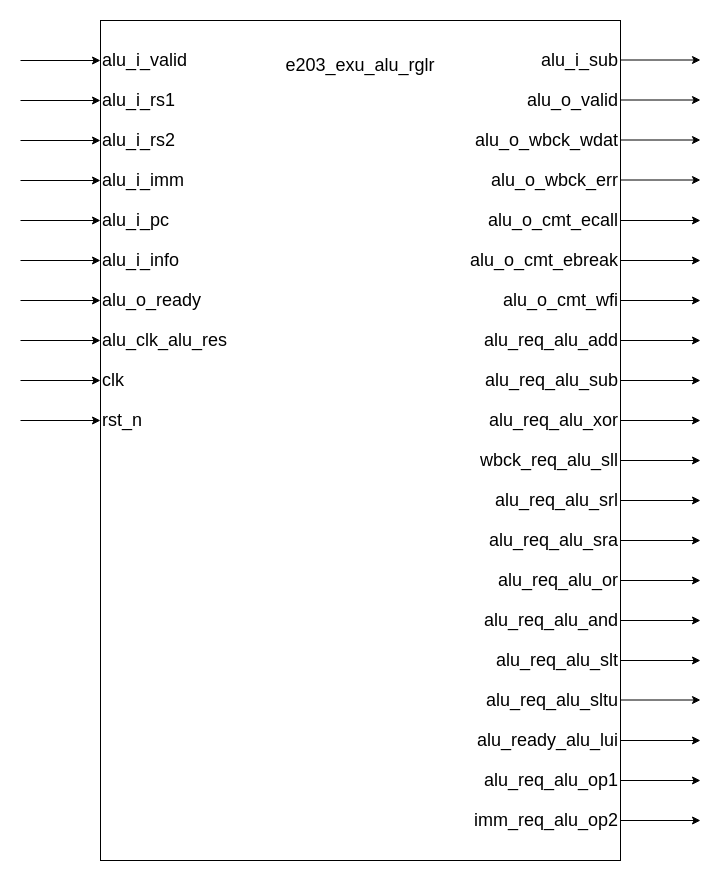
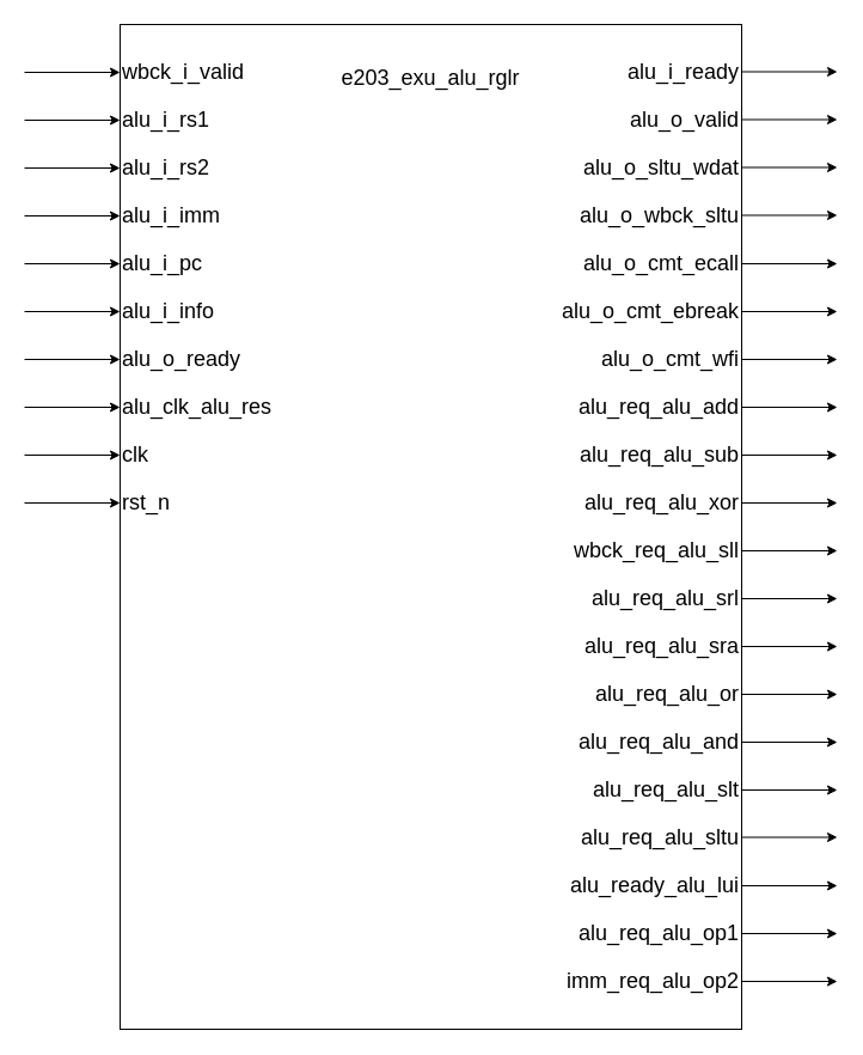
- <mxCell id="4" value="&lt;span style=&quot;font-size: 18px;&quot;&gt;alu_i_valid&lt;/span&gt;" style="text;html=1;align=left;verticalAlign=middle;whiteSpace=wrap;rounded=0;" parent="1" vertex="1"><mxGeometry x="100" y="40" width="200" height="40" as="geometry" /></mxCell>
+ <mxCell id="4" value="&lt;span style=&quot;font-size: 18px;&quot;&gt;wbck_i_valid&lt;/span&gt;" style="text;html=1;align=left;verticalAlign=middle;whiteSpace=wrap;rounded=0;" parent="1" vertex="1"><mxGeometry x="100" y="40" width="200" height="40" as="geometry" /></mxCell>
- <mxCell id="27" value="&lt;span style=&quot;font-size: 18px;&quot;&gt;alu_i_sub&lt;/span&gt;" style="text;html=1;align=right;verticalAlign=middle;whiteSpace=wrap;rounded=0;" parent="1" vertex="1"><mxGeometry x="420" y="40" width="200" height="40" as="geometry" /></mxCell>
+ <mxCell id="27" value="&lt;span style=&quot;font-size: 18px;&quot;&gt;alu_i_ready&lt;/span&gt;" style="text;html=1;align=right;verticalAlign=middle;whiteSpace=wrap;rounded=0;" parent="1" vertex="1"><mxGeometry x="420" y="40" width="200" height="40" as="geometry" /></mxCell>
- <mxCell id="31" value="&lt;span style=&quot;font-size: 18px;&quot;&gt;alu_o_wbck_wdat&lt;/span&gt;" style="text;html=1;align=right;verticalAlign=middle;whiteSpace=wrap;rounded=0;" parent="1" vertex="1"><mxGeometry x="420" y="120" width="200" height="40" as="geometry" /></mxCell>
+ <mxCell id="31" value="&lt;span style=&quot;font-size: 18px;&quot;&gt;alu_o_sltu_wdat&lt;/span&gt;" style="text;html=1;align=right;verticalAlign=middle;whiteSpace=wrap;rounded=0;" parent="1" vertex="1"><mxGeometry x="420" y="120" width="200" height="40" as="geometry" /></mxCell>
- <mxCell id="33" value="&lt;span style=&quot;font-size: 18px;&quot;&gt;alu_o_wbck_err&lt;/span&gt;" style="text;html=1;align=right;verticalAlign=middle;whiteSpace=wrap;rounded=0;" parent="1" vertex="1"><mxGeometry x="420" y="160" width="200" height="40" as="geometry" /></mxCell>
+ <mxCell id="33" value="&lt;span style=&quot;font-size: 18px;&quot;&gt;alu_o_wbck_sltu&lt;/span&gt;" style="text;html=1;align=right;verticalAlign=middle;whiteSpace=wrap;rounded=0;" parent="1" vertex="1"><mxGeometry x="420" y="160" width="200" height="40" as="geometry" /></mxCell>
